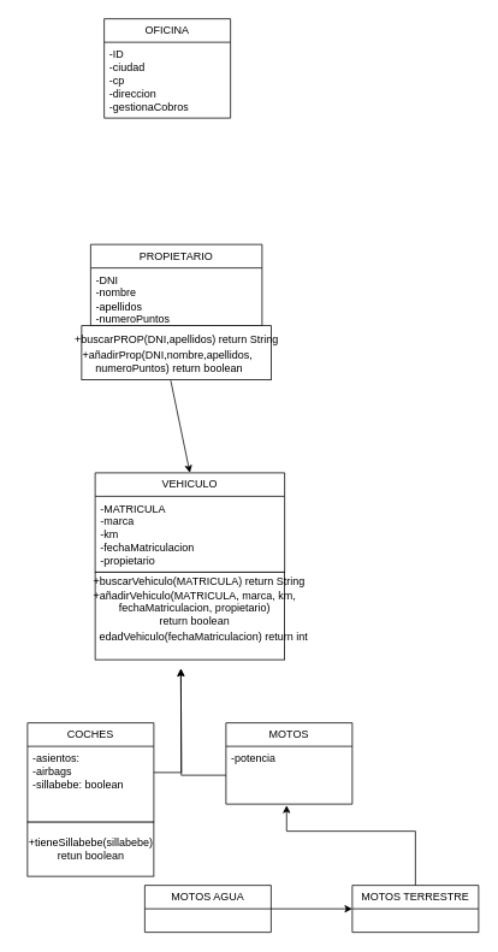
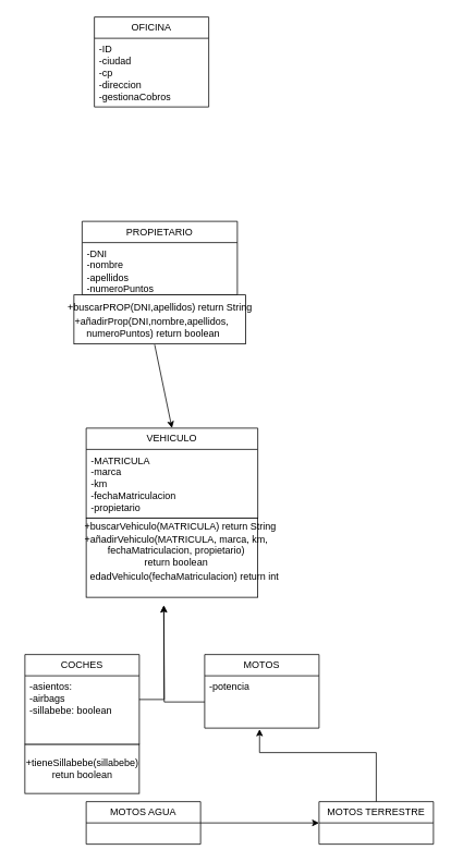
- <mxCell id="14" value="MOTOS AGUA" style="swimlane;fontStyle=0;childLayout=stackLayout;horizontal=1;startSize=26;fillColor=none;horizontalStack=0;resizeParent=1;resizeParentMax=0;resizeLast=0;collapsible=1;marginBottom=0;whiteSpace=wrap;html=1;" parent="1" vertex="1"><mxGeometry x="160" y="980" width="140" height="52" as="geometry" /></mxCell>
+ <mxCell id="14" value="MOTOS AGUA" style="swimlane;fontStyle=0;childLayout=stackLayout;horizontal=1;startSize=26;fillColor=none;horizontalStack=0;resizeParent=1;resizeParentMax=0;resizeLast=0;collapsible=1;marginBottom=0;whiteSpace=wrap;html=1;" parent="1" vertex="1"><mxGeometry x="105" y="980" width="140" height="52" as="geometry" /></mxCell>
